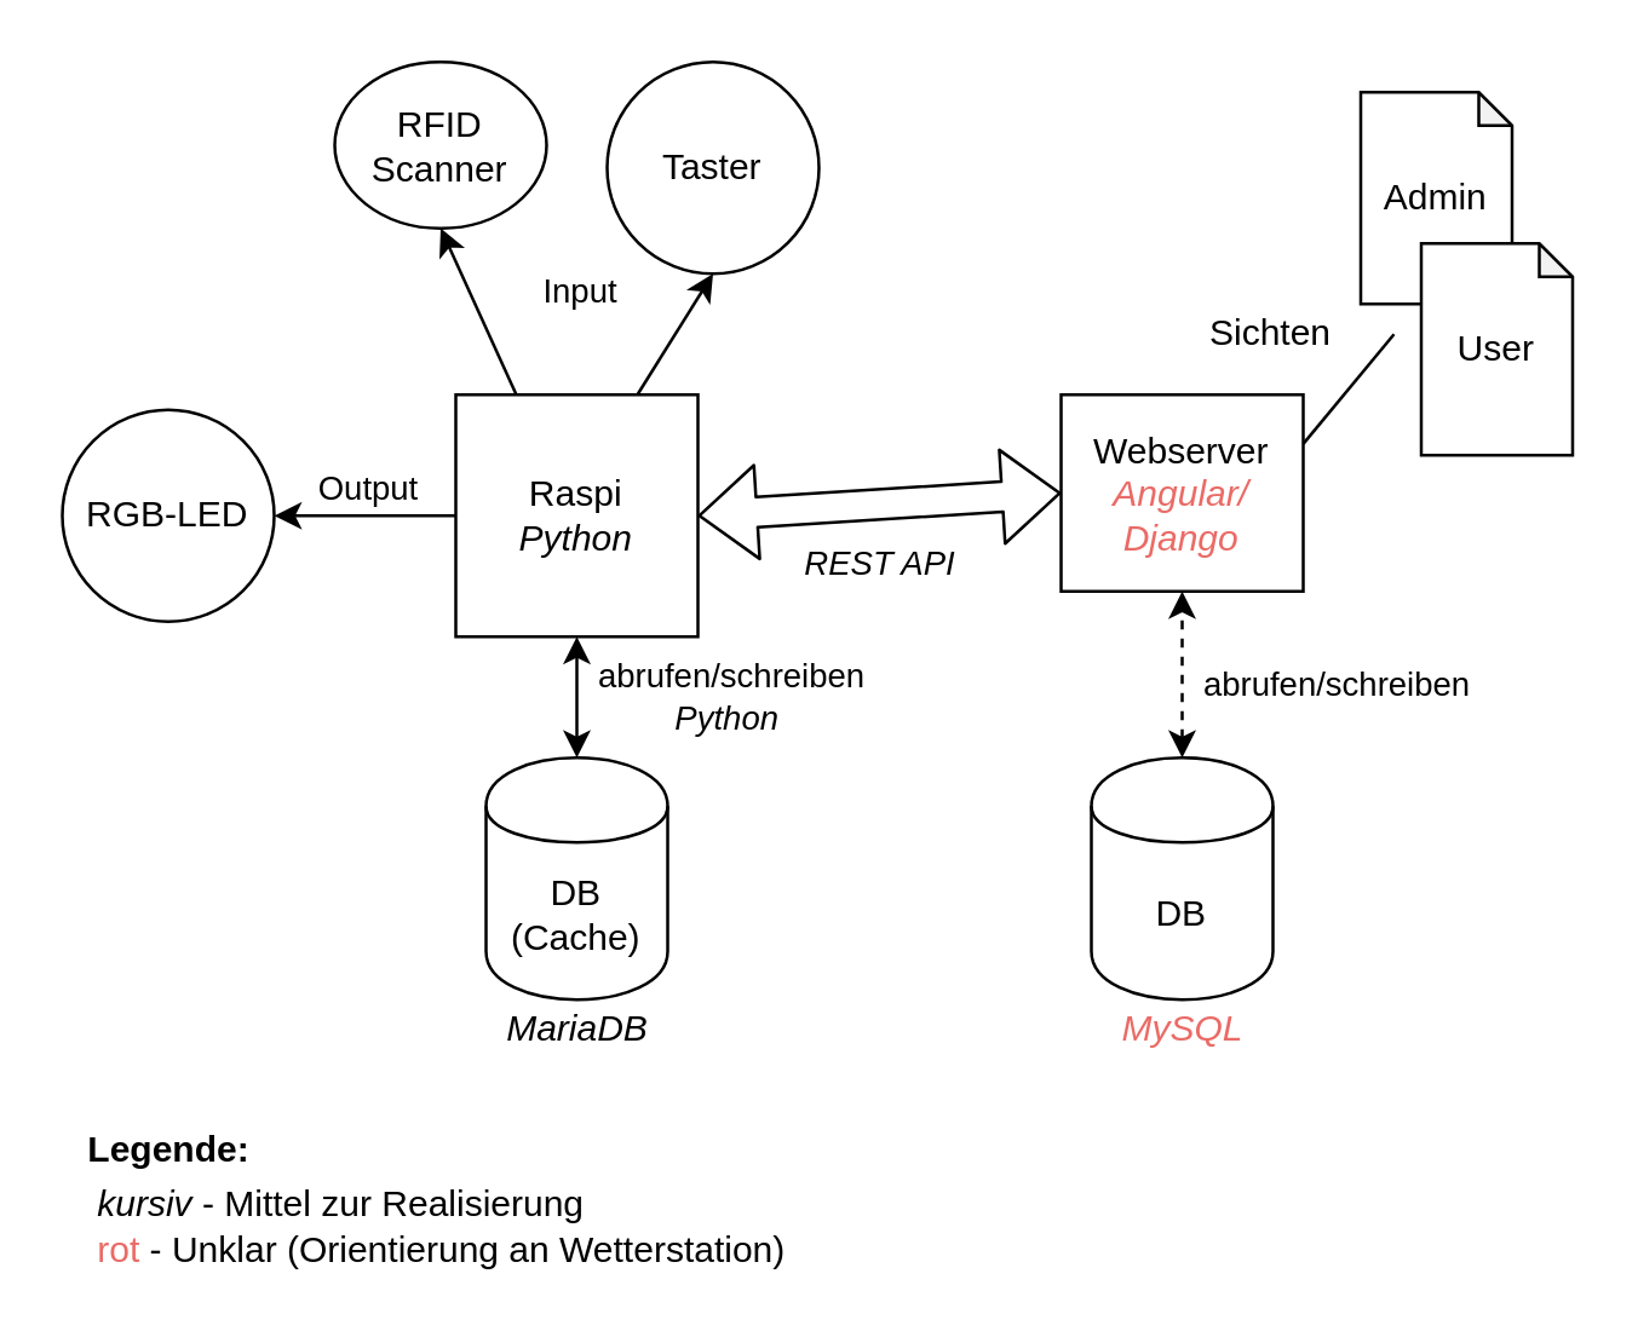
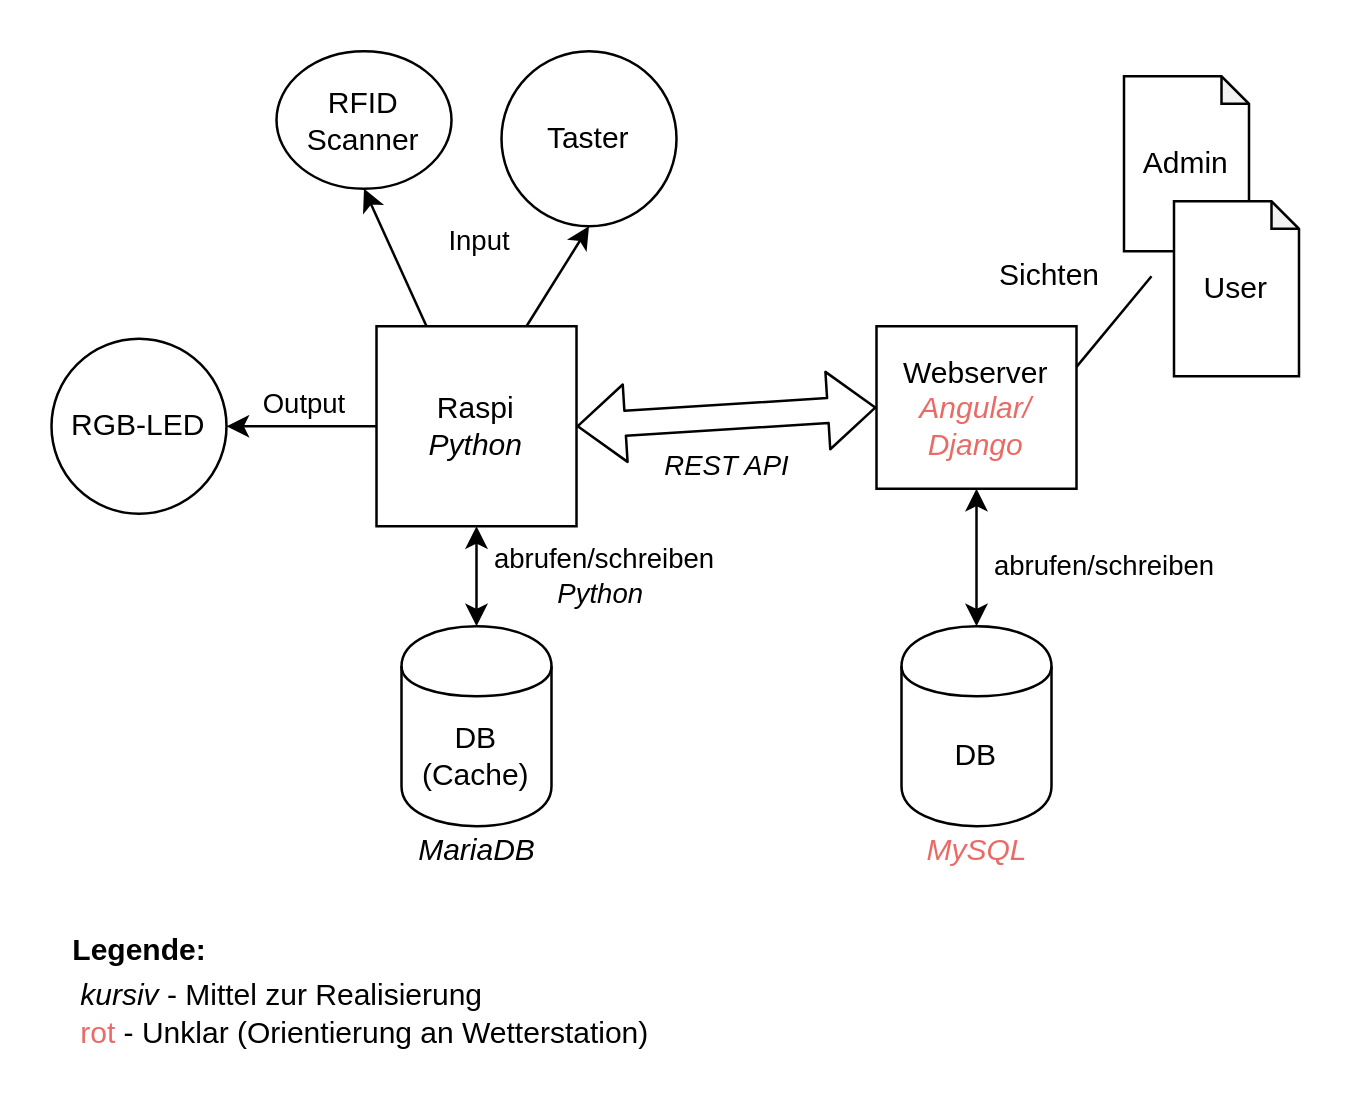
- <mxCell id="7" value="" style="endArrow=classic;startArrow=classic;html=1;entryX=0.5;entryY=1;entryDx=0;entryDy=0;exitX=0.5;exitY=0;exitDx=0;exitDy=0;dashed=1;" parent="1" source="6" target="3" edge="1"><mxGeometry width="50" height="50" relative="1" as="geometry"><mxPoint x="400" y="270" as="sourcePoint" /><mxPoint x="450" y="220" as="targetPoint" /></mxGeometry></mxCell>
+ <mxCell id="7" value="" style="endArrow=classic;startArrow=classic;html=1;entryX=0.5;entryY=1;entryDx=0;entryDy=0;exitX=0.5;exitY=0;exitDx=0;exitDy=0;" parent="1" source="6" target="3" edge="1"><mxGeometry width="50" height="50" relative="1" as="geometry"><mxPoint x="400" y="270" as="sourcePoint" /><mxPoint x="450" y="220" as="targetPoint" /></mxGeometry></mxCell>
